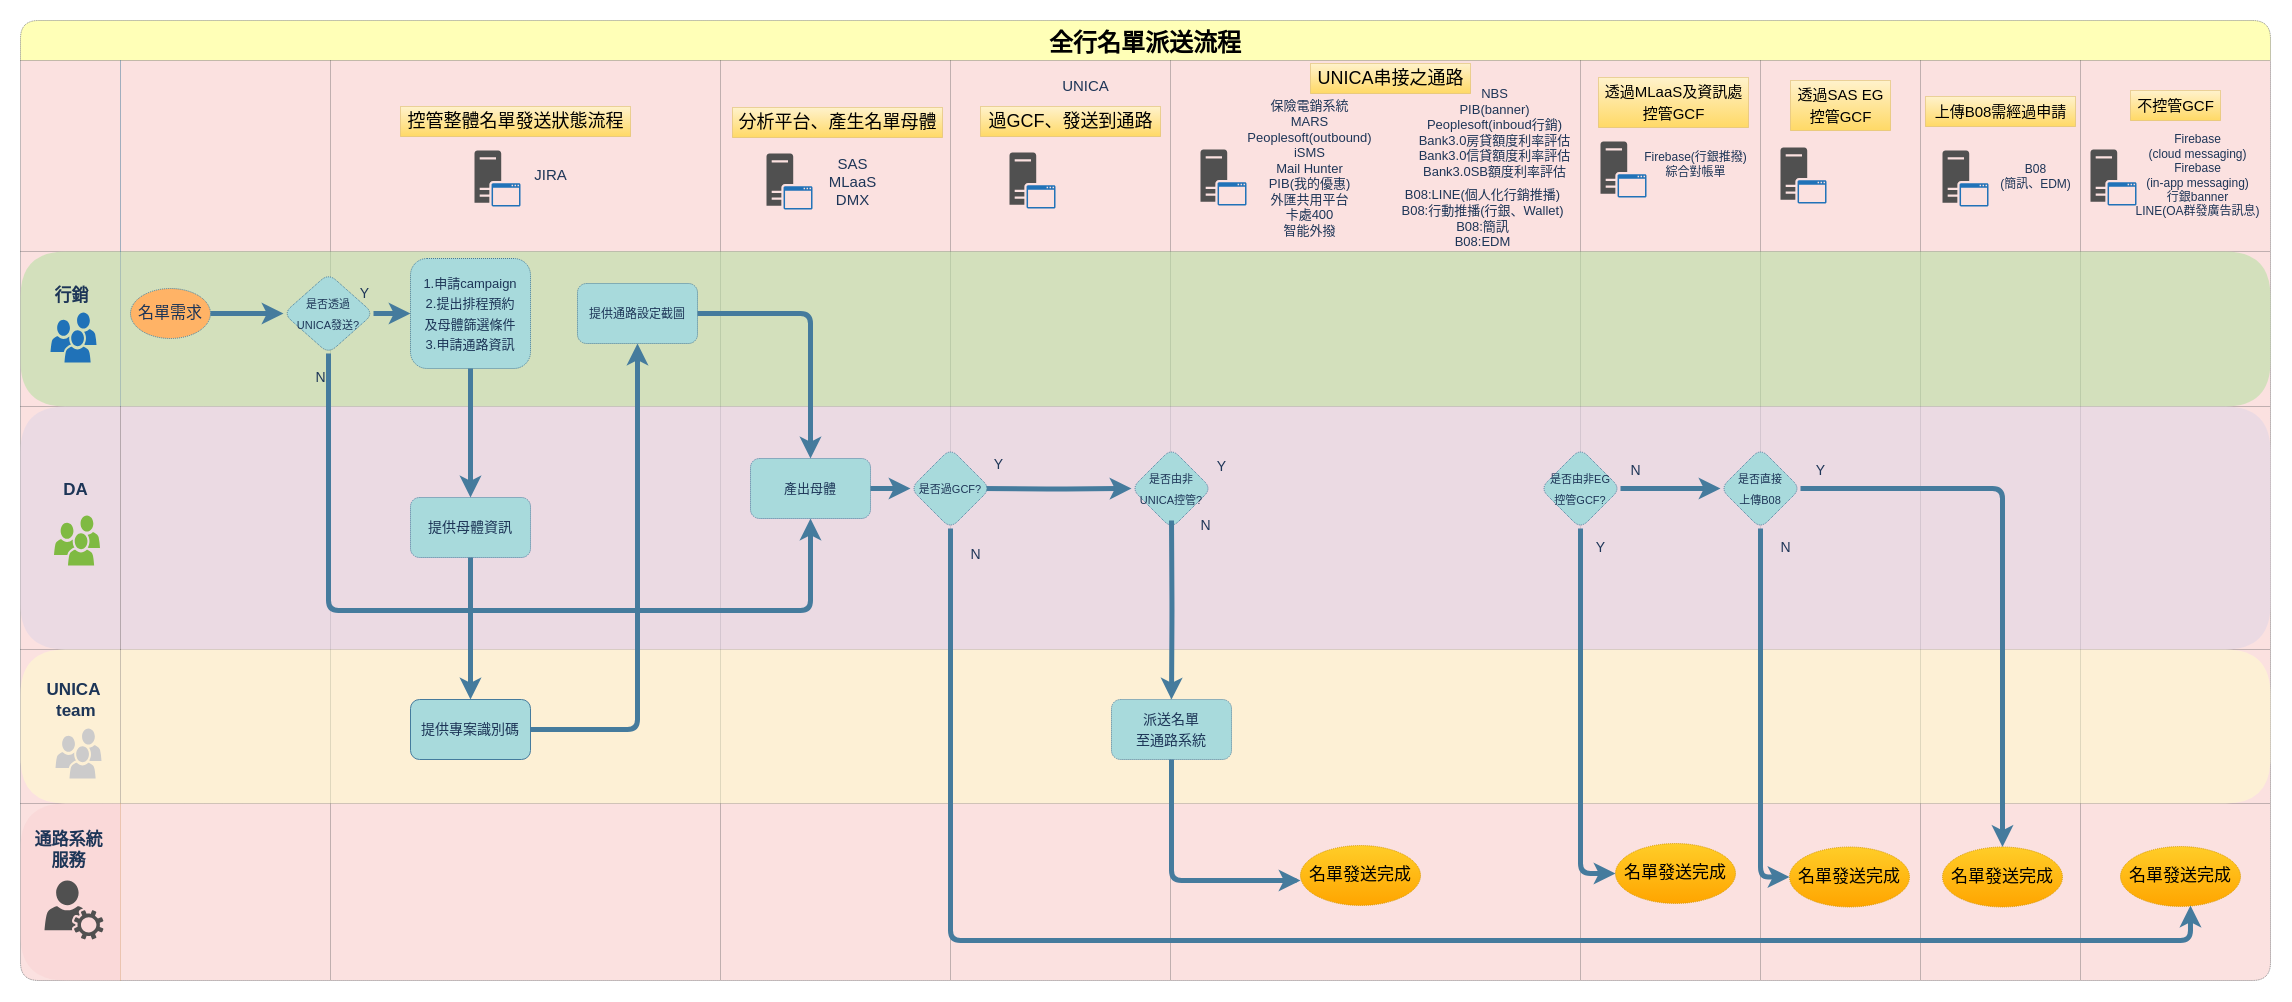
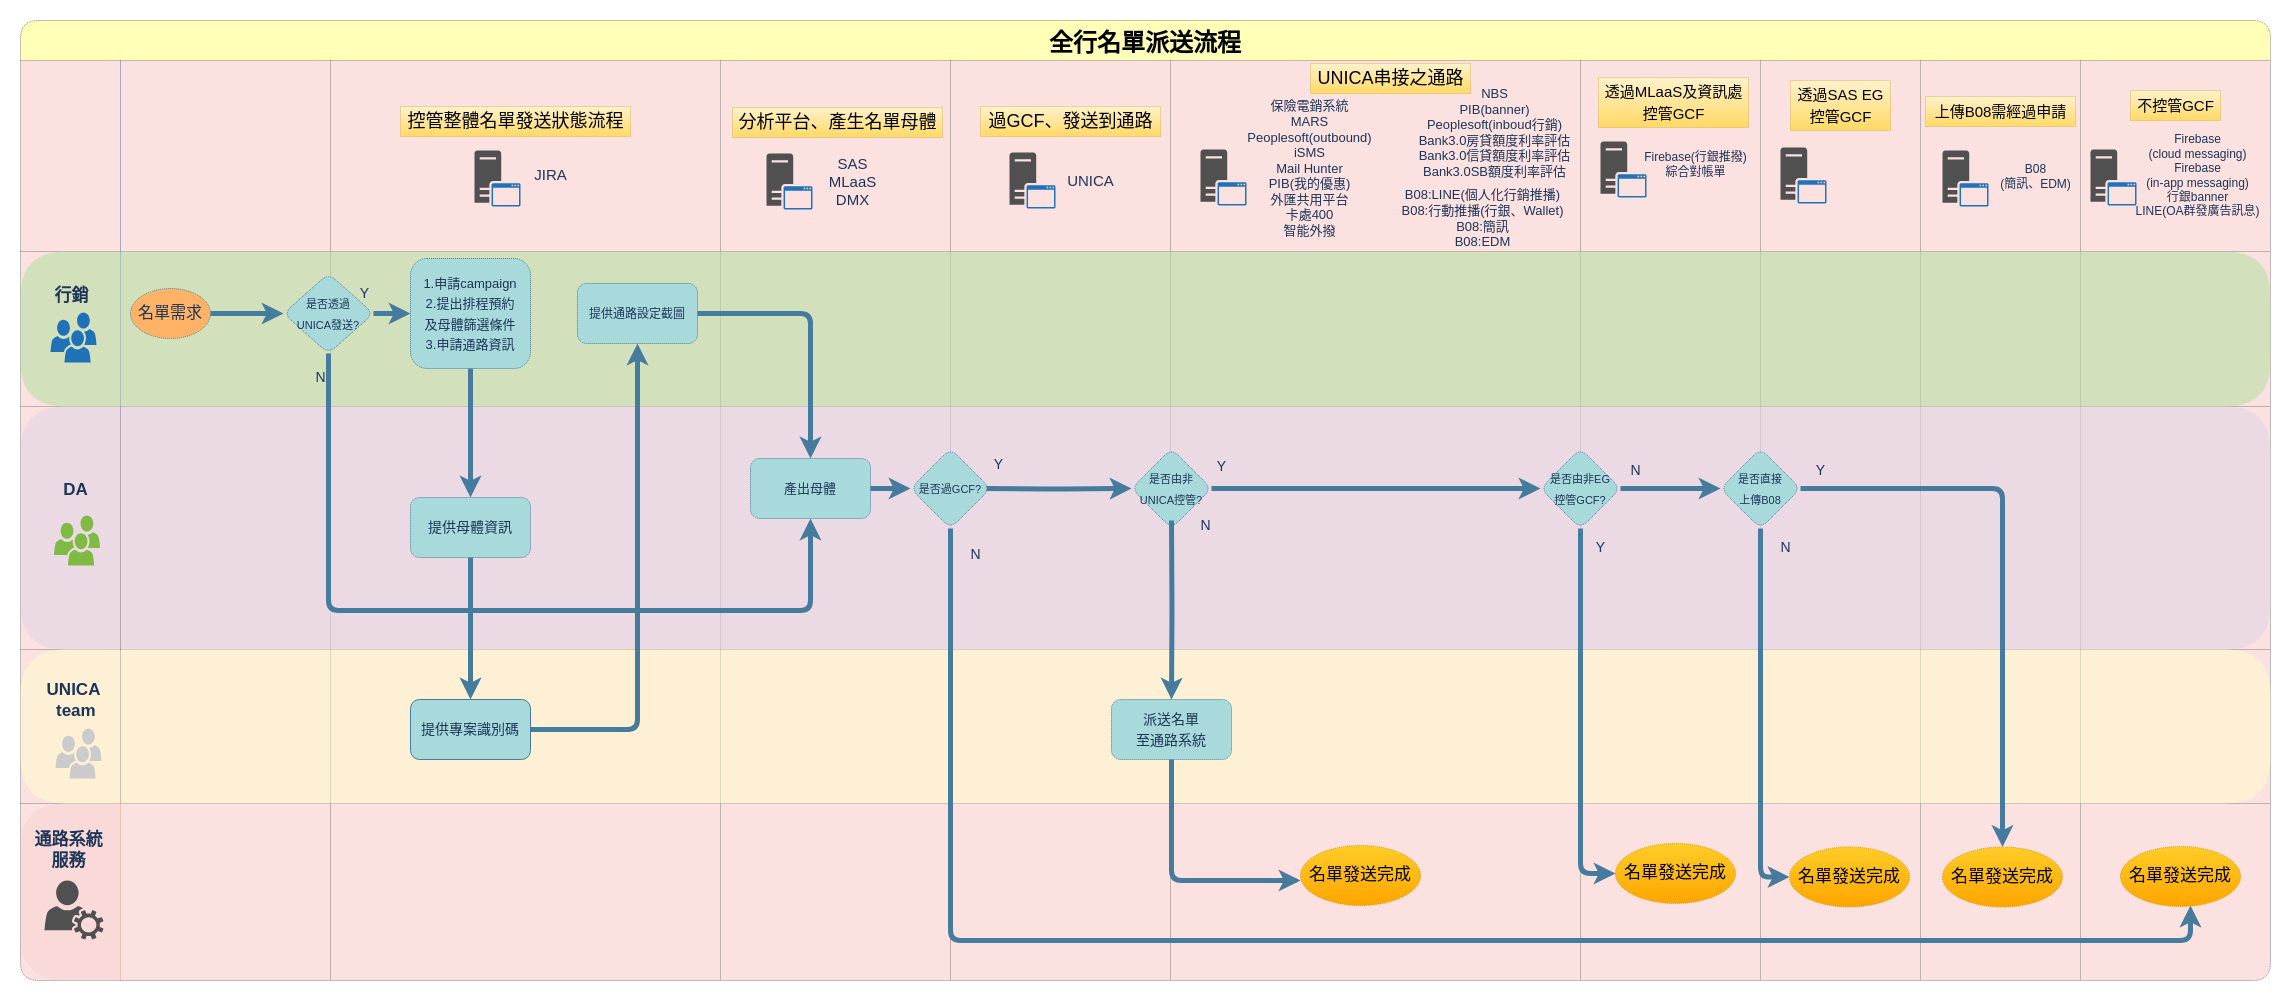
- <mxCell id="15" value="&lt;div style=&quot;font-size: 15px;&quot;&gt;UNICA&lt;/div&gt;" style="text;html=1;resizable=0;autosize=1;align=center;verticalAlign=middle;points=[];fillColor=none;strokeColor=none;rounded=1;fontSize=15;fontColor=#1D3557;dashed=1;dashPattern=1 1;" parent="13" vertex="1"><mxGeometry x="105" y="15" width="60" height="20" as="geometry" /></mxCell>
+ <mxCell id="15" value="&lt;div style=&quot;font-size: 15px;&quot;&gt;UNICA&lt;/div&gt;" style="text;html=1;resizable=0;autosize=1;align=center;verticalAlign=middle;points=[];fillColor=none;strokeColor=none;rounded=1;fontSize=15;fontColor=#1D3557;dashed=1;dashPattern=1 1;" parent="13" vertex="1"><mxGeometry x="110" y="110" width="60" height="20" as="geometry" /></mxCell>
+ <mxCell id="82" value="" style="edgeStyle=orthogonalEdgeStyle;rounded=1;orthogonalLoop=1;jettySize=auto;html=1;strokeColor=#457B9D;strokeWidth=5;" parent="56" source="66" target="72" edge="1"><mxGeometry relative="1" as="geometry" /></mxCell>
